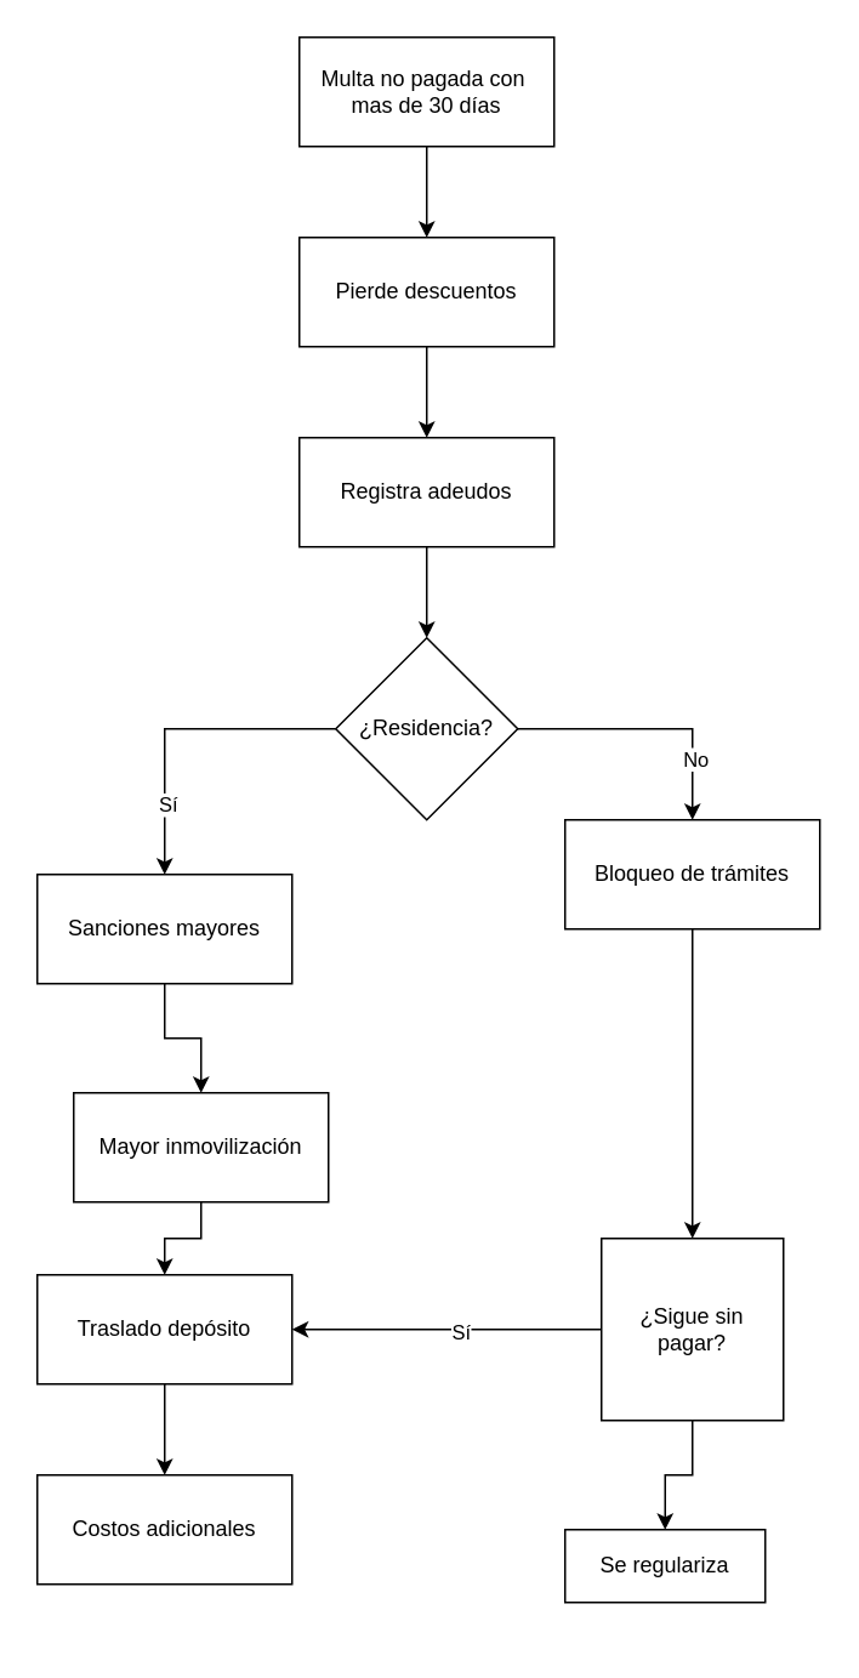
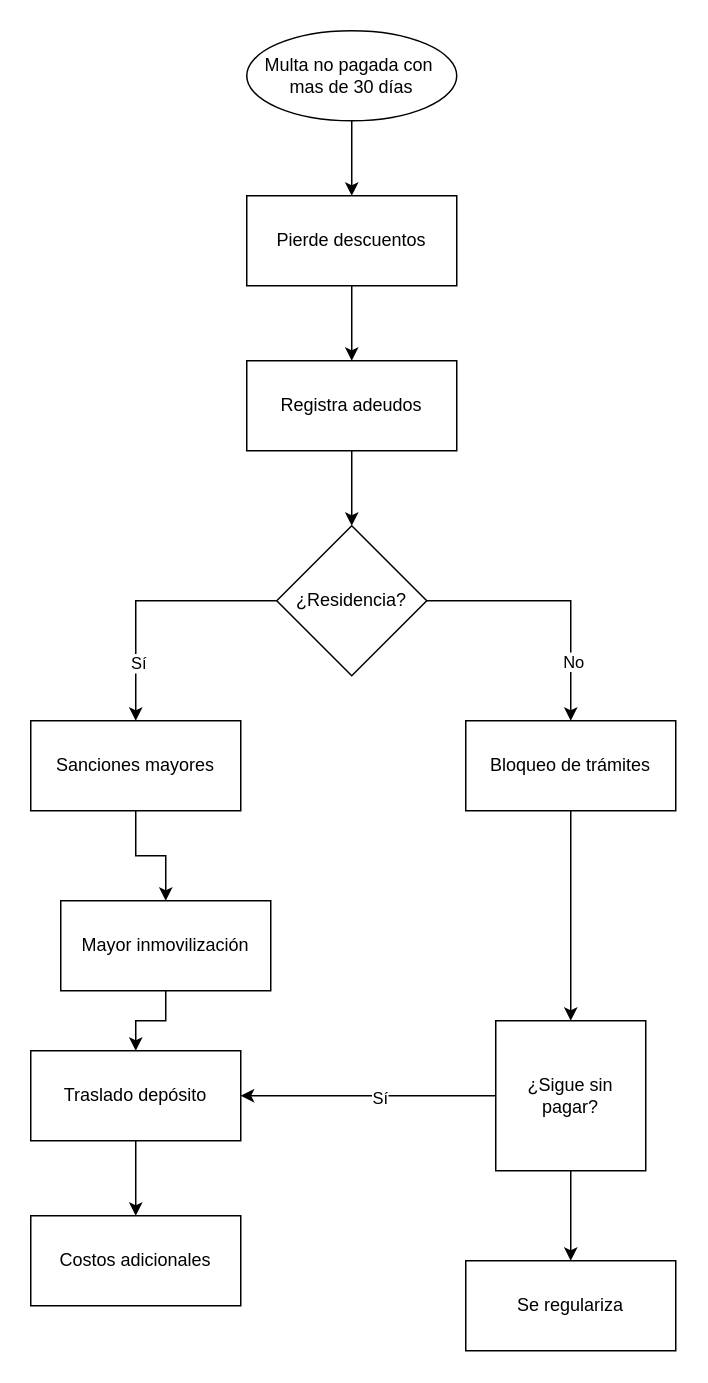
- <mxCell id="3" value="&lt;div&gt;Multa no pagada con&amp;nbsp;&lt;/div&gt;&lt;div&gt;mas de 30 días&lt;/div&gt;" style="rounded=0;whiteSpace=wrap;html=1;" vertex="1" parent="1"><mxGeometry x="164" y="20" width="140" height="60" as="geometry" /></mxCell>
+ <mxCell id="3" value="&lt;div&gt;Multa no pagada con&amp;nbsp;&lt;/div&gt;&lt;div&gt;mas de 30 días&lt;/div&gt;" style="ellipse;whiteSpace=wrap;html=1;" vertex="1" parent="1"><mxGeometry x="164" y="20" width="140" height="60" as="geometry" /></mxCell>
- <mxCell id="16" value="Bloqueo de trámites" style="rounded=0;whiteSpace=wrap;html=1;" vertex="1" parent="1"><mxGeometry x="310" y="450" width="140" height="60" as="geometry" /></mxCell>
+ <mxCell id="16" value="Bloqueo de trámites" style="rounded=0;whiteSpace=wrap;html=1;" vertex="1" parent="1"><mxGeometry x="310" y="480" width="140" height="60" as="geometry" /></mxCell>
- <mxCell id="26" value="Se regulariza" style="rounded=0;whiteSpace=wrap;html=1;" vertex="1" parent="1"><mxGeometry x="310" y="840" width="110" height="40" as="geometry" /></mxCell>
+ <mxCell id="26" value="Se regulariza" style="rounded=0;whiteSpace=wrap;html=1;" vertex="1" parent="1"><mxGeometry x="310" y="840" width="140" height="60" as="geometry" /></mxCell>
